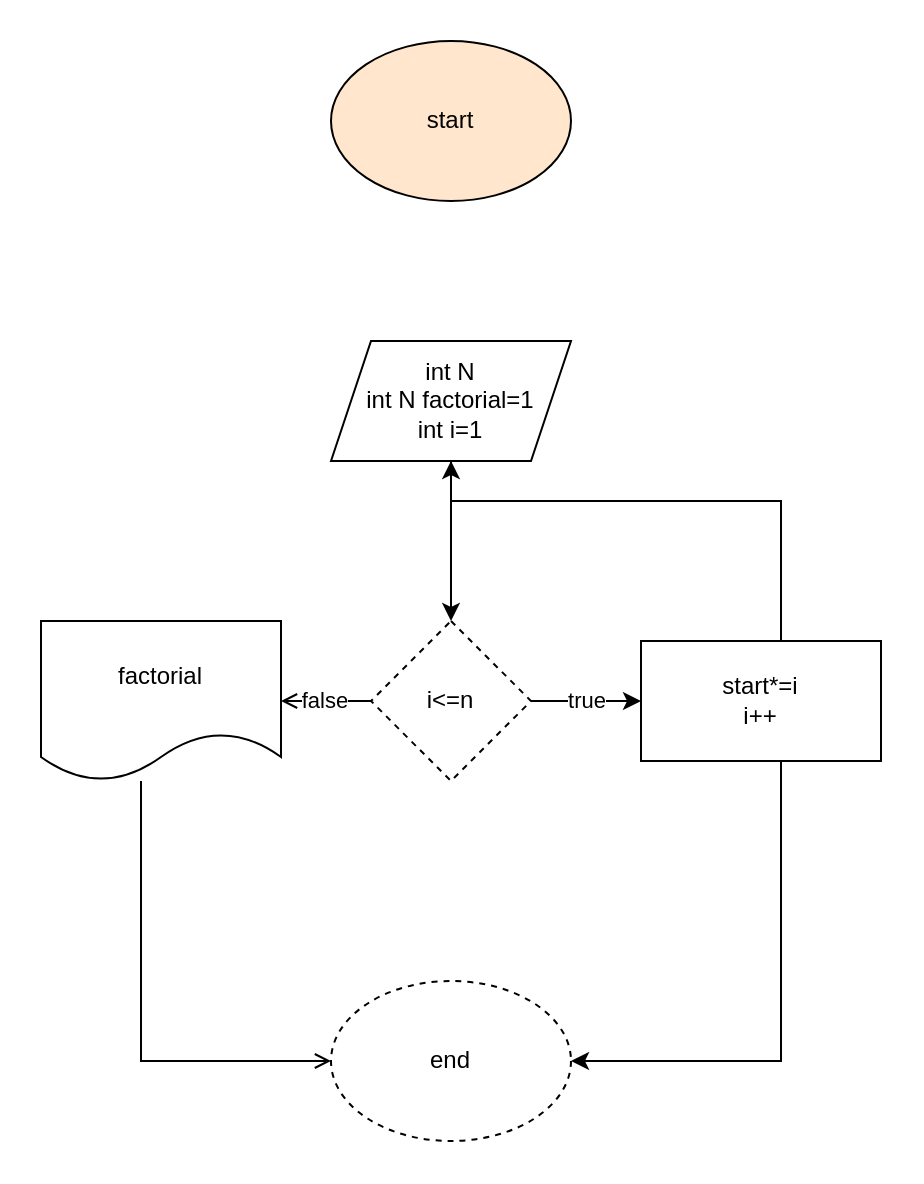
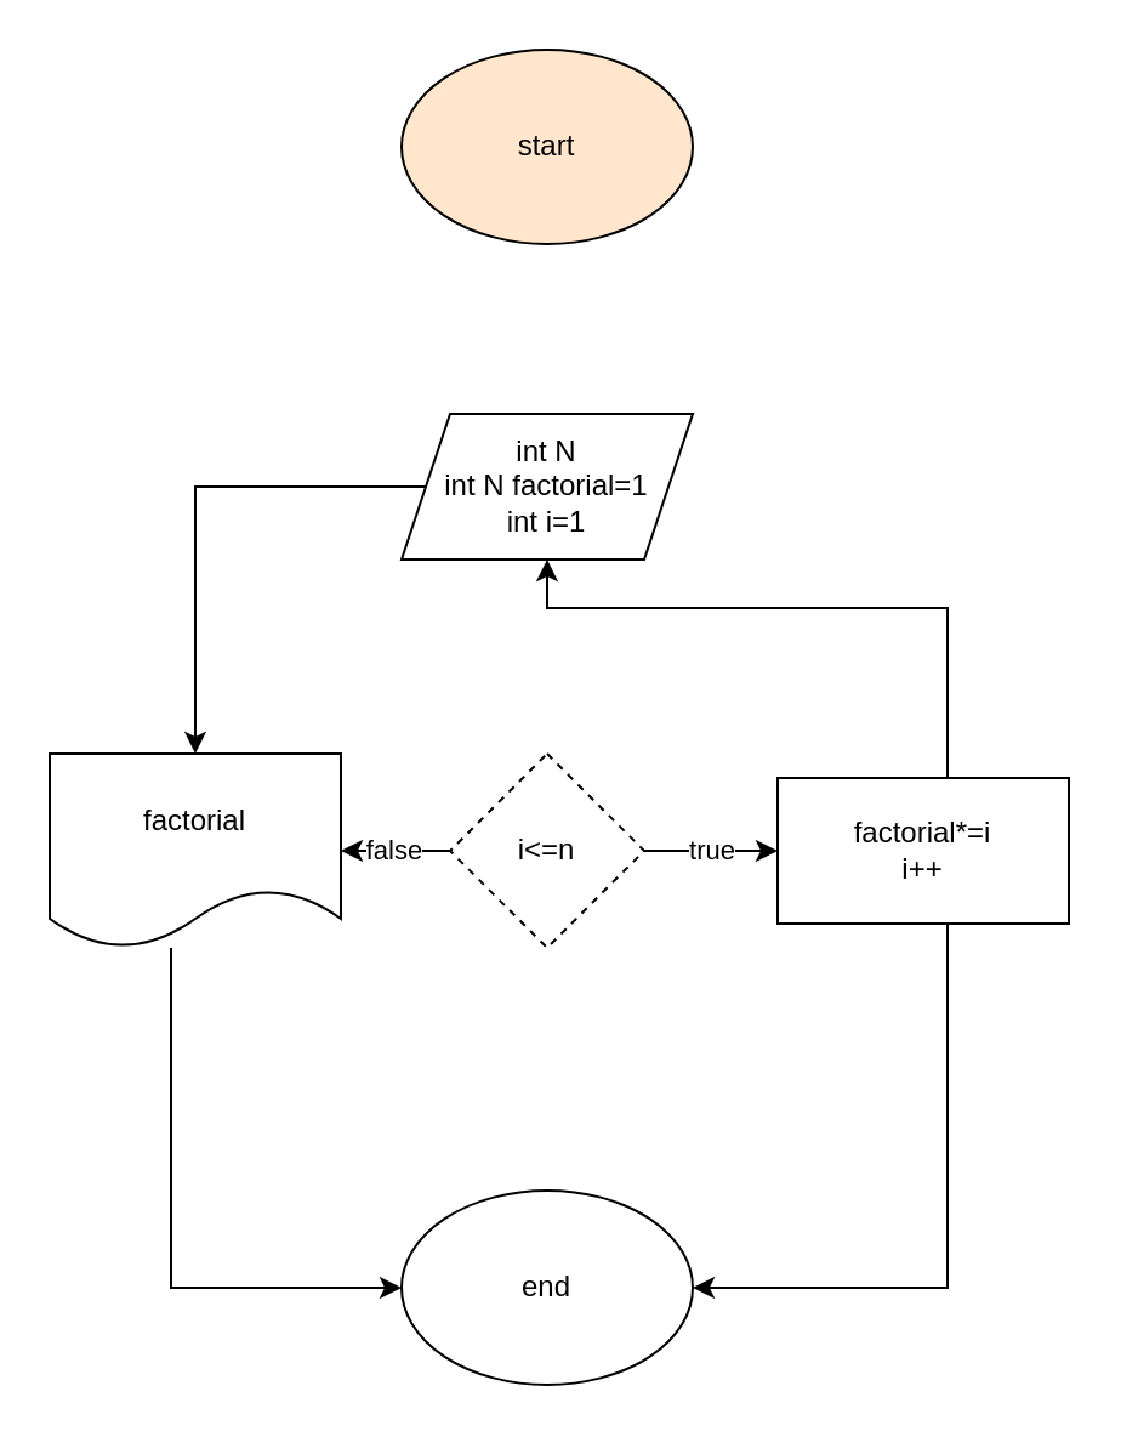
- <mxCell id="3" style="edgeStyle=orthogonalEdgeStyle;rounded=0;orthogonalLoop=1;jettySize=auto;html=1;" edge="1" parent="1" source="4" target="7"><mxGeometry relative="1" as="geometry"><mxPoint x="225" y="320" as="targetPoint" /></mxGeometry></mxCell>
+ <mxCell id="3" style="edgeStyle=orthogonalEdgeStyle;rounded=0;orthogonalLoop=1;jettySize=auto;html=1;" edge="1" parent="1" source="4" target="12"><mxGeometry relative="1" as="geometry"><mxPoint x="225" y="320" as="targetPoint" /></mxGeometry></mxCell>
- <mxCell id="6" value="false" style="edgeStyle=orthogonalEdgeStyle;rounded=0;orthogonalLoop=1;jettySize=auto;html=1;endArrow=open;" edge="1" parent="1" source="7" target="12"><mxGeometry relative="1" as="geometry"><mxPoint x="110" y="350" as="targetPoint" /></mxGeometry></mxCell>
+ <mxCell id="6" value="false" style="edgeStyle=orthogonalEdgeStyle;rounded=0;orthogonalLoop=1;jettySize=auto;html=1;" edge="1" parent="1" source="7" target="12"><mxGeometry relative="1" as="geometry"><mxPoint x="110" y="350" as="targetPoint" /></mxGeometry></mxCell>
- <mxCell id="10" value="start*=i&lt;br&gt;i++" style="rounded=0;whiteSpace=wrap;html=1;" vertex="1" parent="1"><mxGeometry x="320" y="320" width="120" height="60" as="geometry" /></mxCell>
+ <mxCell id="10" value="factorial*=i&lt;br&gt;i++" style="rounded=0;whiteSpace=wrap;html=1;" vertex="1" parent="1"><mxGeometry x="320" y="320" width="120" height="60" as="geometry" /></mxCell>
- <mxCell id="11" style="edgeStyle=orthogonalEdgeStyle;rounded=0;orthogonalLoop=1;jettySize=auto;html=1;endArrow=open;" edge="1" parent="1" source="12" target="13"><mxGeometry relative="1" as="geometry"><Array as="points"><mxPoint x="70" y="530" /></Array></mxGeometry></mxCell>
+ <mxCell id="11" style="edgeStyle=orthogonalEdgeStyle;rounded=0;orthogonalLoop=1;jettySize=auto;html=1;" edge="1" parent="1" source="12" target="13"><mxGeometry relative="1" as="geometry"><Array as="points"><mxPoint x="70" y="530" /></Array></mxGeometry></mxCell>
- <mxCell id="13" value="end" style="ellipse;whiteSpace=wrap;html=1;dashed=1;" vertex="1" parent="1"><mxGeometry x="165" y="490" width="120" height="80" as="geometry" /></mxCell>
+ <mxCell id="13" value="end" style="ellipse;whiteSpace=wrap;html=1;" vertex="1" parent="1"><mxGeometry x="165" y="490" width="120" height="80" as="geometry" /></mxCell>
